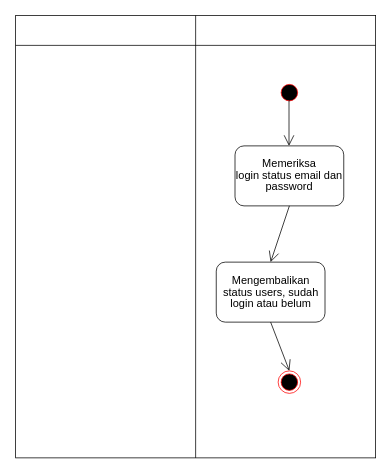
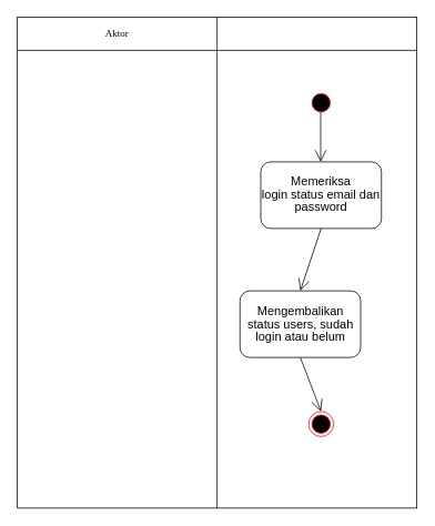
+ <mxCell id="3" value="Aktor" style="text;html=1;strokeColor=none;fillColor=none;align=center;verticalAlign=middle;whiteSpace=wrap;rounded=0;shadow=0;comic=0;startSize=20;fontFamily=Verdana;" vertex="1" parent="1"><mxGeometry x="120" y="30" width="40" height="20" as="geometry" /></mxCell>
